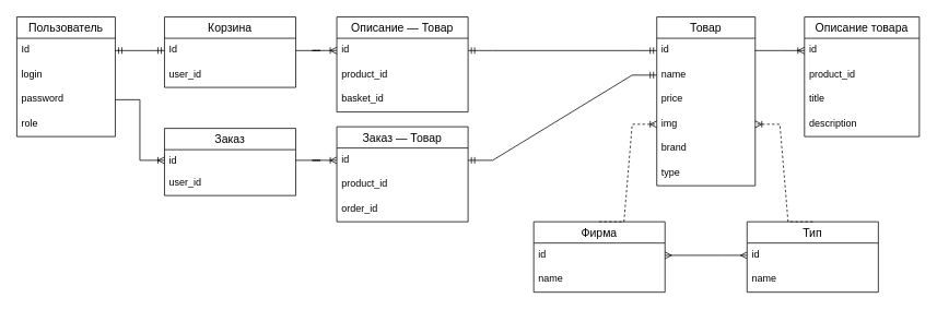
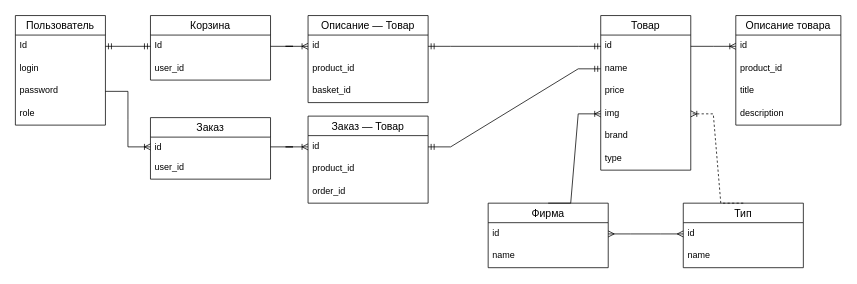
- <mxCell id="36" value="" style="edgeStyle=entityRelationEdgeStyle;fontSize=12;html=1;endArrow=ERoneToMany;rounded=0;exitX=0.5;exitY=0;exitDx=0;exitDy=0;entryX=0;entryY=0.5;entryDx=0;entryDy=0;dashed=1;" parent="1" source="30" target="15" edge="1"><mxGeometry width="100" height="100" relative="1" as="geometry"><mxPoint x="720" y="420" as="sourcePoint" /><mxPoint x="820" y="320" as="targetPoint" /></mxGeometry></mxCell>
+ <mxCell id="36" value="" style="edgeStyle=entityRelationEdgeStyle;fontSize=12;html=1;endArrow=ERoneToMany;rounded=0;exitX=0.5;exitY=0;exitDx=0;exitDy=0;entryX=0;entryY=0.5;entryDx=0;entryDy=0;" parent="1" source="30" target="15" edge="1"><mxGeometry width="100" height="100" relative="1" as="geometry"><mxPoint x="720" y="420" as="sourcePoint" /><mxPoint x="820" y="320" as="targetPoint" /></mxGeometry></mxCell>
